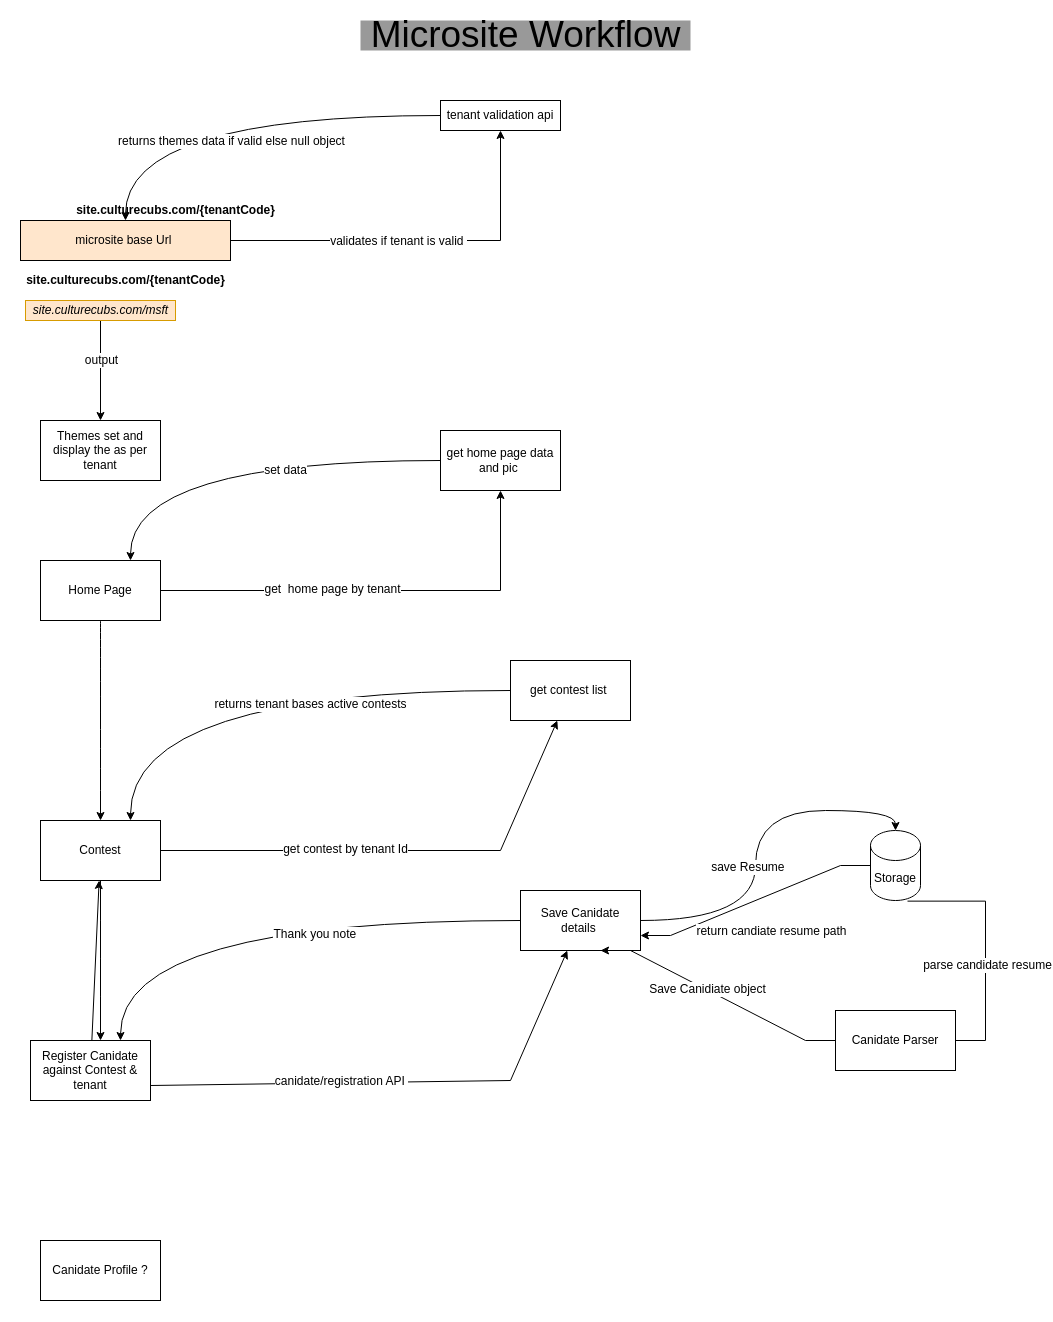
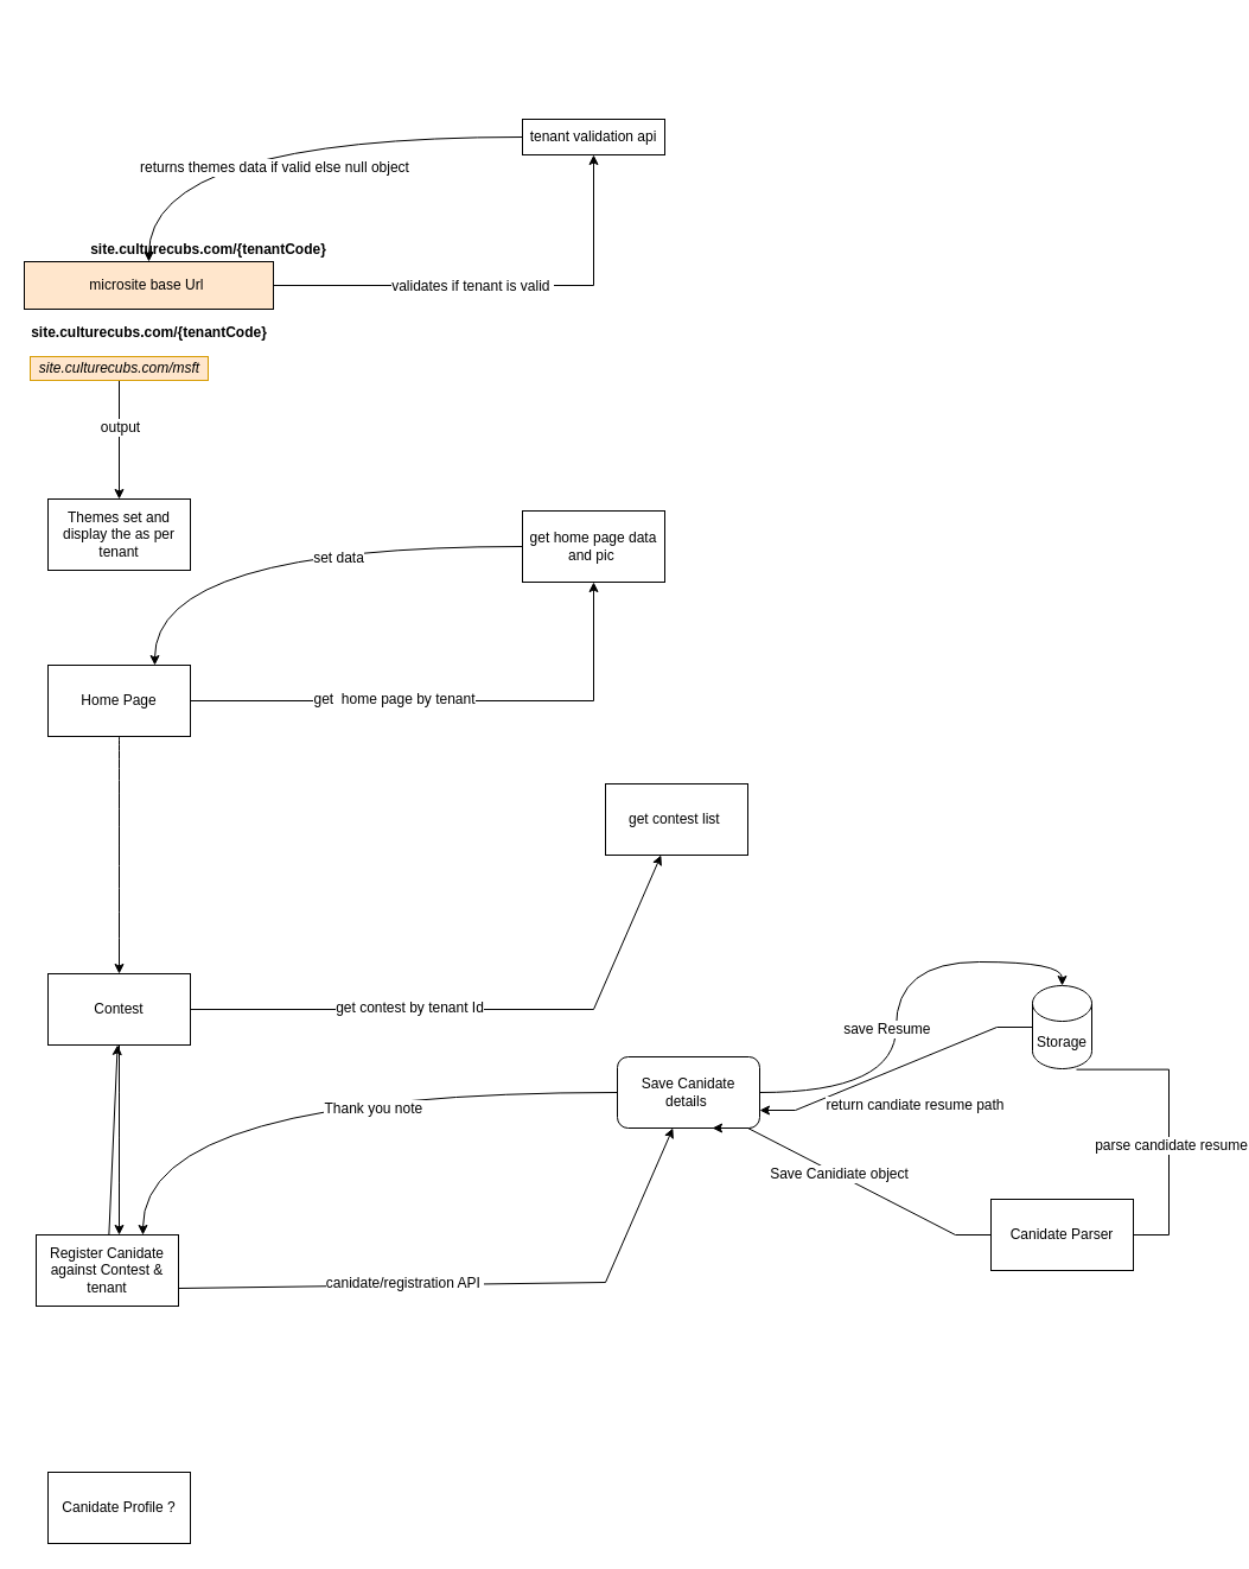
- <mxCell id="9" value="&lt;font style=&quot;font-size: 37px;&quot;&gt;Microsite Workflow&lt;/font&gt;" style="text;html=1;align=center;verticalAlign=middle;resizable=0;points=[];autosize=1;strokeColor=none;fillColor=#999999;perimeterSpacing=9;" vertex="1" parent="1"><mxGeometry x="360" y="20" width="330" height="30" as="geometry" /></mxCell>
- <mxCell id="26" style="edgeStyle=orthogonalEdgeStyle;curved=1;rounded=0;orthogonalLoop=1;jettySize=auto;html=1;entryX=0.75;entryY=0;entryDx=0;entryDy=0;fontSize=12;" edge="1" parent="1" source="28" target="22"><mxGeometry relative="1" as="geometry" /></mxCell>
- <mxCell id="27" value="returns tenant bases active contests" style="edgeLabel;html=1;align=center;verticalAlign=middle;resizable=0;points=[];fontSize=12;" vertex="1" connectable="0" parent="26"><mxGeometry x="-0.21" y="13" relative="1" as="geometry"><mxPoint as="offset" /></mxGeometry></mxCell>
- <mxCell id="37" value="Save Canidate details&amp;nbsp;" style="whiteSpace=wrap;html=1;fontSize=12;fillColor=none;" vertex="1" parent="1"><mxGeometry x="520" y="890" width="120" height="60" as="geometry" /></mxCell>
+ <mxCell id="37" value="Save Canidate details&amp;nbsp;" style="whiteSpace=wrap;html=1;fontSize=12;fillColor=none;rounded=1;" vertex="1" parent="1"><mxGeometry x="520" y="890" width="120" height="60" as="geometry" /></mxCell>
